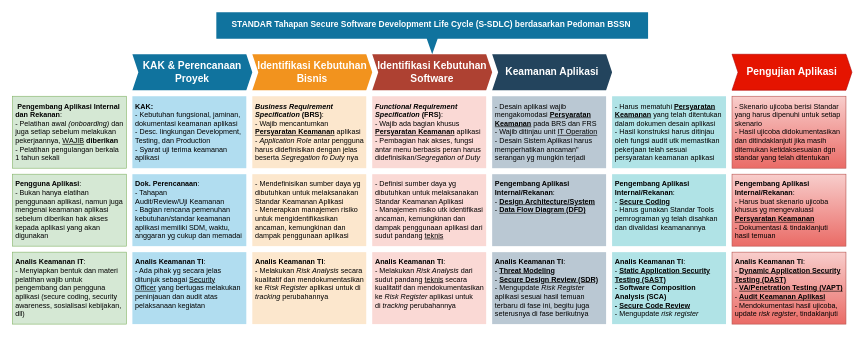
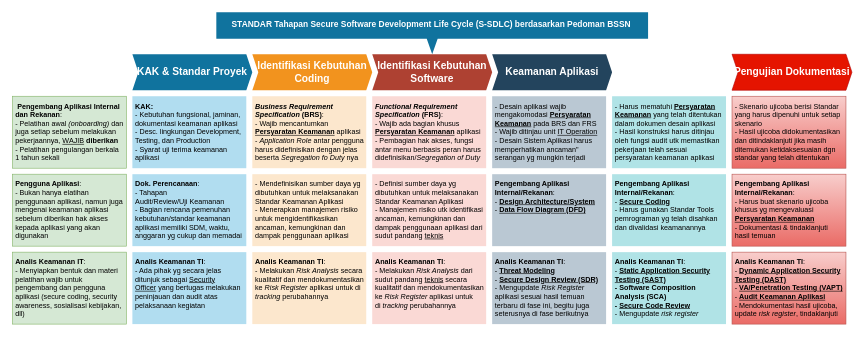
- <mxCell id="2" value="KAK &amp;amp; Perencanaan Proyek" style="shape=step;perimeter=stepPerimeter;whiteSpace=wrap;html=1;fixedSize=1;size=10;fillColor=#10739E;strokeColor=none;fontSize=17;fontColor=#FFFFFF;fontStyle=1;align=center;rounded=0;" parent="1" vertex="1"><mxGeometry x="220" y="90" width="200" height="60" as="geometry" /></mxCell>
+ <mxCell id="2" value="KAK &amp;amp; Standar Proyek" style="shape=step;perimeter=stepPerimeter;whiteSpace=wrap;html=1;fixedSize=1;size=10;fillColor=#10739E;strokeColor=none;fontSize=17;fontColor=#FFFFFF;fontStyle=1;align=center;rounded=0;" parent="1" vertex="1"><mxGeometry x="220" y="90" width="200" height="60" as="geometry" /></mxCell>
- <mxCell id="3" value="Identifikasi Kebutuhan Bisnis" style="shape=step;perimeter=stepPerimeter;whiteSpace=wrap;html=1;fixedSize=1;size=10;fillColor=#F2931E;strokeColor=none;fontSize=17;fontColor=#FFFFFF;fontStyle=1;align=center;rounded=0;" parent="1" vertex="1"><mxGeometry x="420" y="90" width="200" height="60" as="geometry" /></mxCell>
+ <mxCell id="3" value="Identifikasi Kebutuhan Coding" style="shape=step;perimeter=stepPerimeter;whiteSpace=wrap;html=1;fixedSize=1;size=10;fillColor=#F2931E;strokeColor=none;fontSize=17;fontColor=#FFFFFF;fontStyle=1;align=center;rounded=0;" parent="1" vertex="1"><mxGeometry x="420" y="90" width="200" height="60" as="geometry" /></mxCell>
- <mxCell id="21" value="Pengujian Aplikasi" style="shape=step;perimeter=stepPerimeter;whiteSpace=wrap;html=1;fixedSize=1;size=10;fillColor=#e51400;strokeColor=#B20000;fontSize=17;fontColor=#ffffff;fontStyle=1;align=center;rounded=0;" parent="1" vertex="1"><mxGeometry x="1220" y="90" width="200" height="60" as="geometry" /></mxCell>
+ <mxCell id="21" value="Pengujian Dokumentasi" style="shape=step;perimeter=stepPerimeter;whiteSpace=wrap;html=1;fixedSize=1;size=10;fillColor=#e51400;strokeColor=#B20000;fontSize=17;fontColor=#ffffff;fontStyle=1;align=center;rounded=0;" parent="1" vertex="1"><mxGeometry x="1220" y="90" width="200" height="60" as="geometry" /></mxCell>
